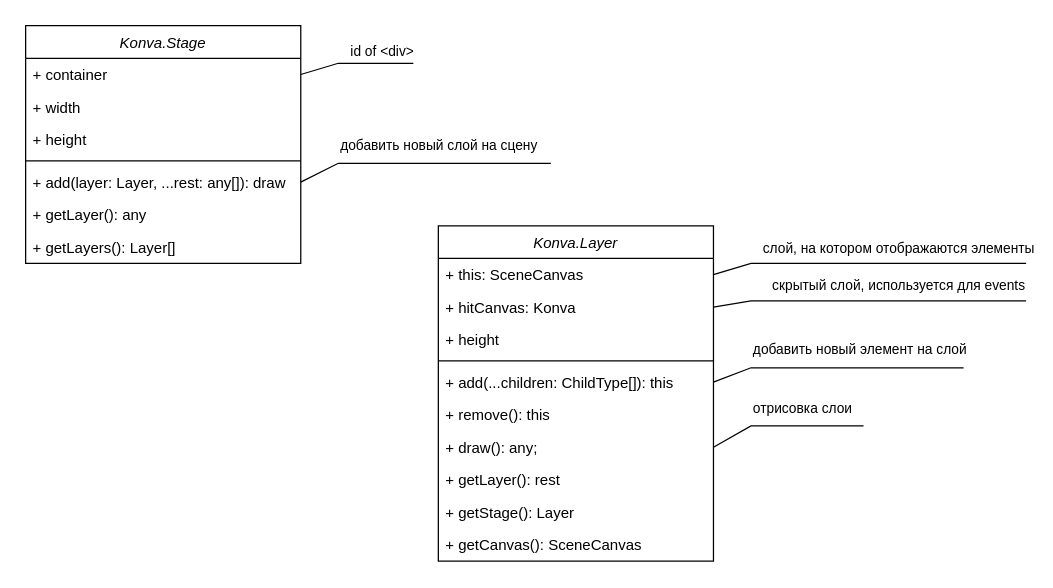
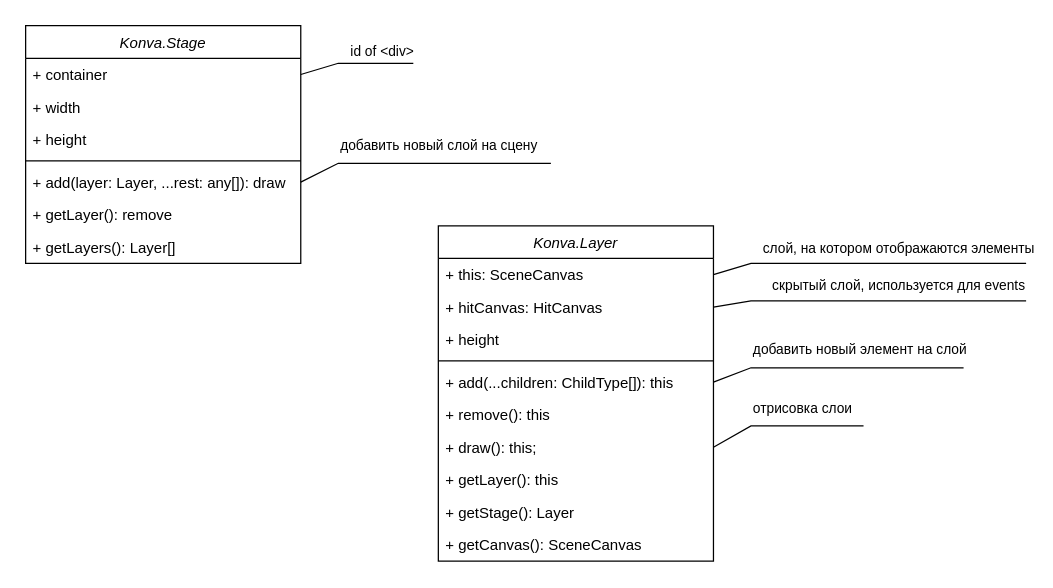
- <mxCell id="8" value="+ getLayer(): any" style="text;align=left;verticalAlign=top;spacingLeft=4;spacingRight=4;overflow=hidden;rotatable=0;points=[[0,0.5],[1,0.5]];portConstraint=eastwest;" parent="2" vertex="1"><mxGeometry y="138" width="220" height="26" as="geometry" /></mxCell>
+ <mxCell id="8" value="+ getLayer(): remove" style="text;align=left;verticalAlign=top;spacingLeft=4;spacingRight=4;overflow=hidden;rotatable=0;points=[[0,0.5],[1,0.5]];portConstraint=eastwest;" parent="2" vertex="1"><mxGeometry y="138" width="220" height="26" as="geometry" /></mxCell>
- <mxCell id="12" value="+ hitCanvas: Konva" style="text;align=left;verticalAlign=top;spacingLeft=4;spacingRight=4;overflow=hidden;rotatable=0;points=[[0,0.5],[1,0.5]];portConstraint=eastwest;rounded=0;shadow=0;html=0;" parent="10" vertex="1"><mxGeometry y="52" width="220" height="26" as="geometry" /></mxCell>
+ <mxCell id="12" value="+ hitCanvas: HitCanvas" style="text;align=left;verticalAlign=top;spacingLeft=4;spacingRight=4;overflow=hidden;rotatable=0;points=[[0,0.5],[1,0.5]];portConstraint=eastwest;rounded=0;shadow=0;html=0;" parent="10" vertex="1"><mxGeometry y="52" width="220" height="26" as="geometry" /></mxCell>
- <mxCell id="17" value="+ draw(): any;" style="text;align=left;verticalAlign=top;spacingLeft=4;spacingRight=4;overflow=hidden;rotatable=0;points=[[0,0.5],[1,0.5]];portConstraint=eastwest;" parent="10" vertex="1"><mxGeometry y="164" width="220" height="26" as="geometry" /></mxCell>
+ <mxCell id="17" value="+ draw(): this;" style="text;align=left;verticalAlign=top;spacingLeft=4;spacingRight=4;overflow=hidden;rotatable=0;points=[[0,0.5],[1,0.5]];portConstraint=eastwest;" parent="10" vertex="1"><mxGeometry y="164" width="220" height="26" as="geometry" /></mxCell>
- <mxCell id="18" value="+ getLayer(): rest" style="text;align=left;verticalAlign=top;spacingLeft=4;spacingRight=4;overflow=hidden;rotatable=0;points=[[0,0.5],[1,0.5]];portConstraint=eastwest;" parent="10" vertex="1"><mxGeometry y="190" width="220" height="26" as="geometry" /></mxCell>
+ <mxCell id="18" value="+ getLayer(): this" style="text;align=left;verticalAlign=top;spacingLeft=4;spacingRight=4;overflow=hidden;rotatable=0;points=[[0,0.5],[1,0.5]];portConstraint=eastwest;" parent="10" vertex="1"><mxGeometry y="190" width="220" height="26" as="geometry" /></mxCell>
